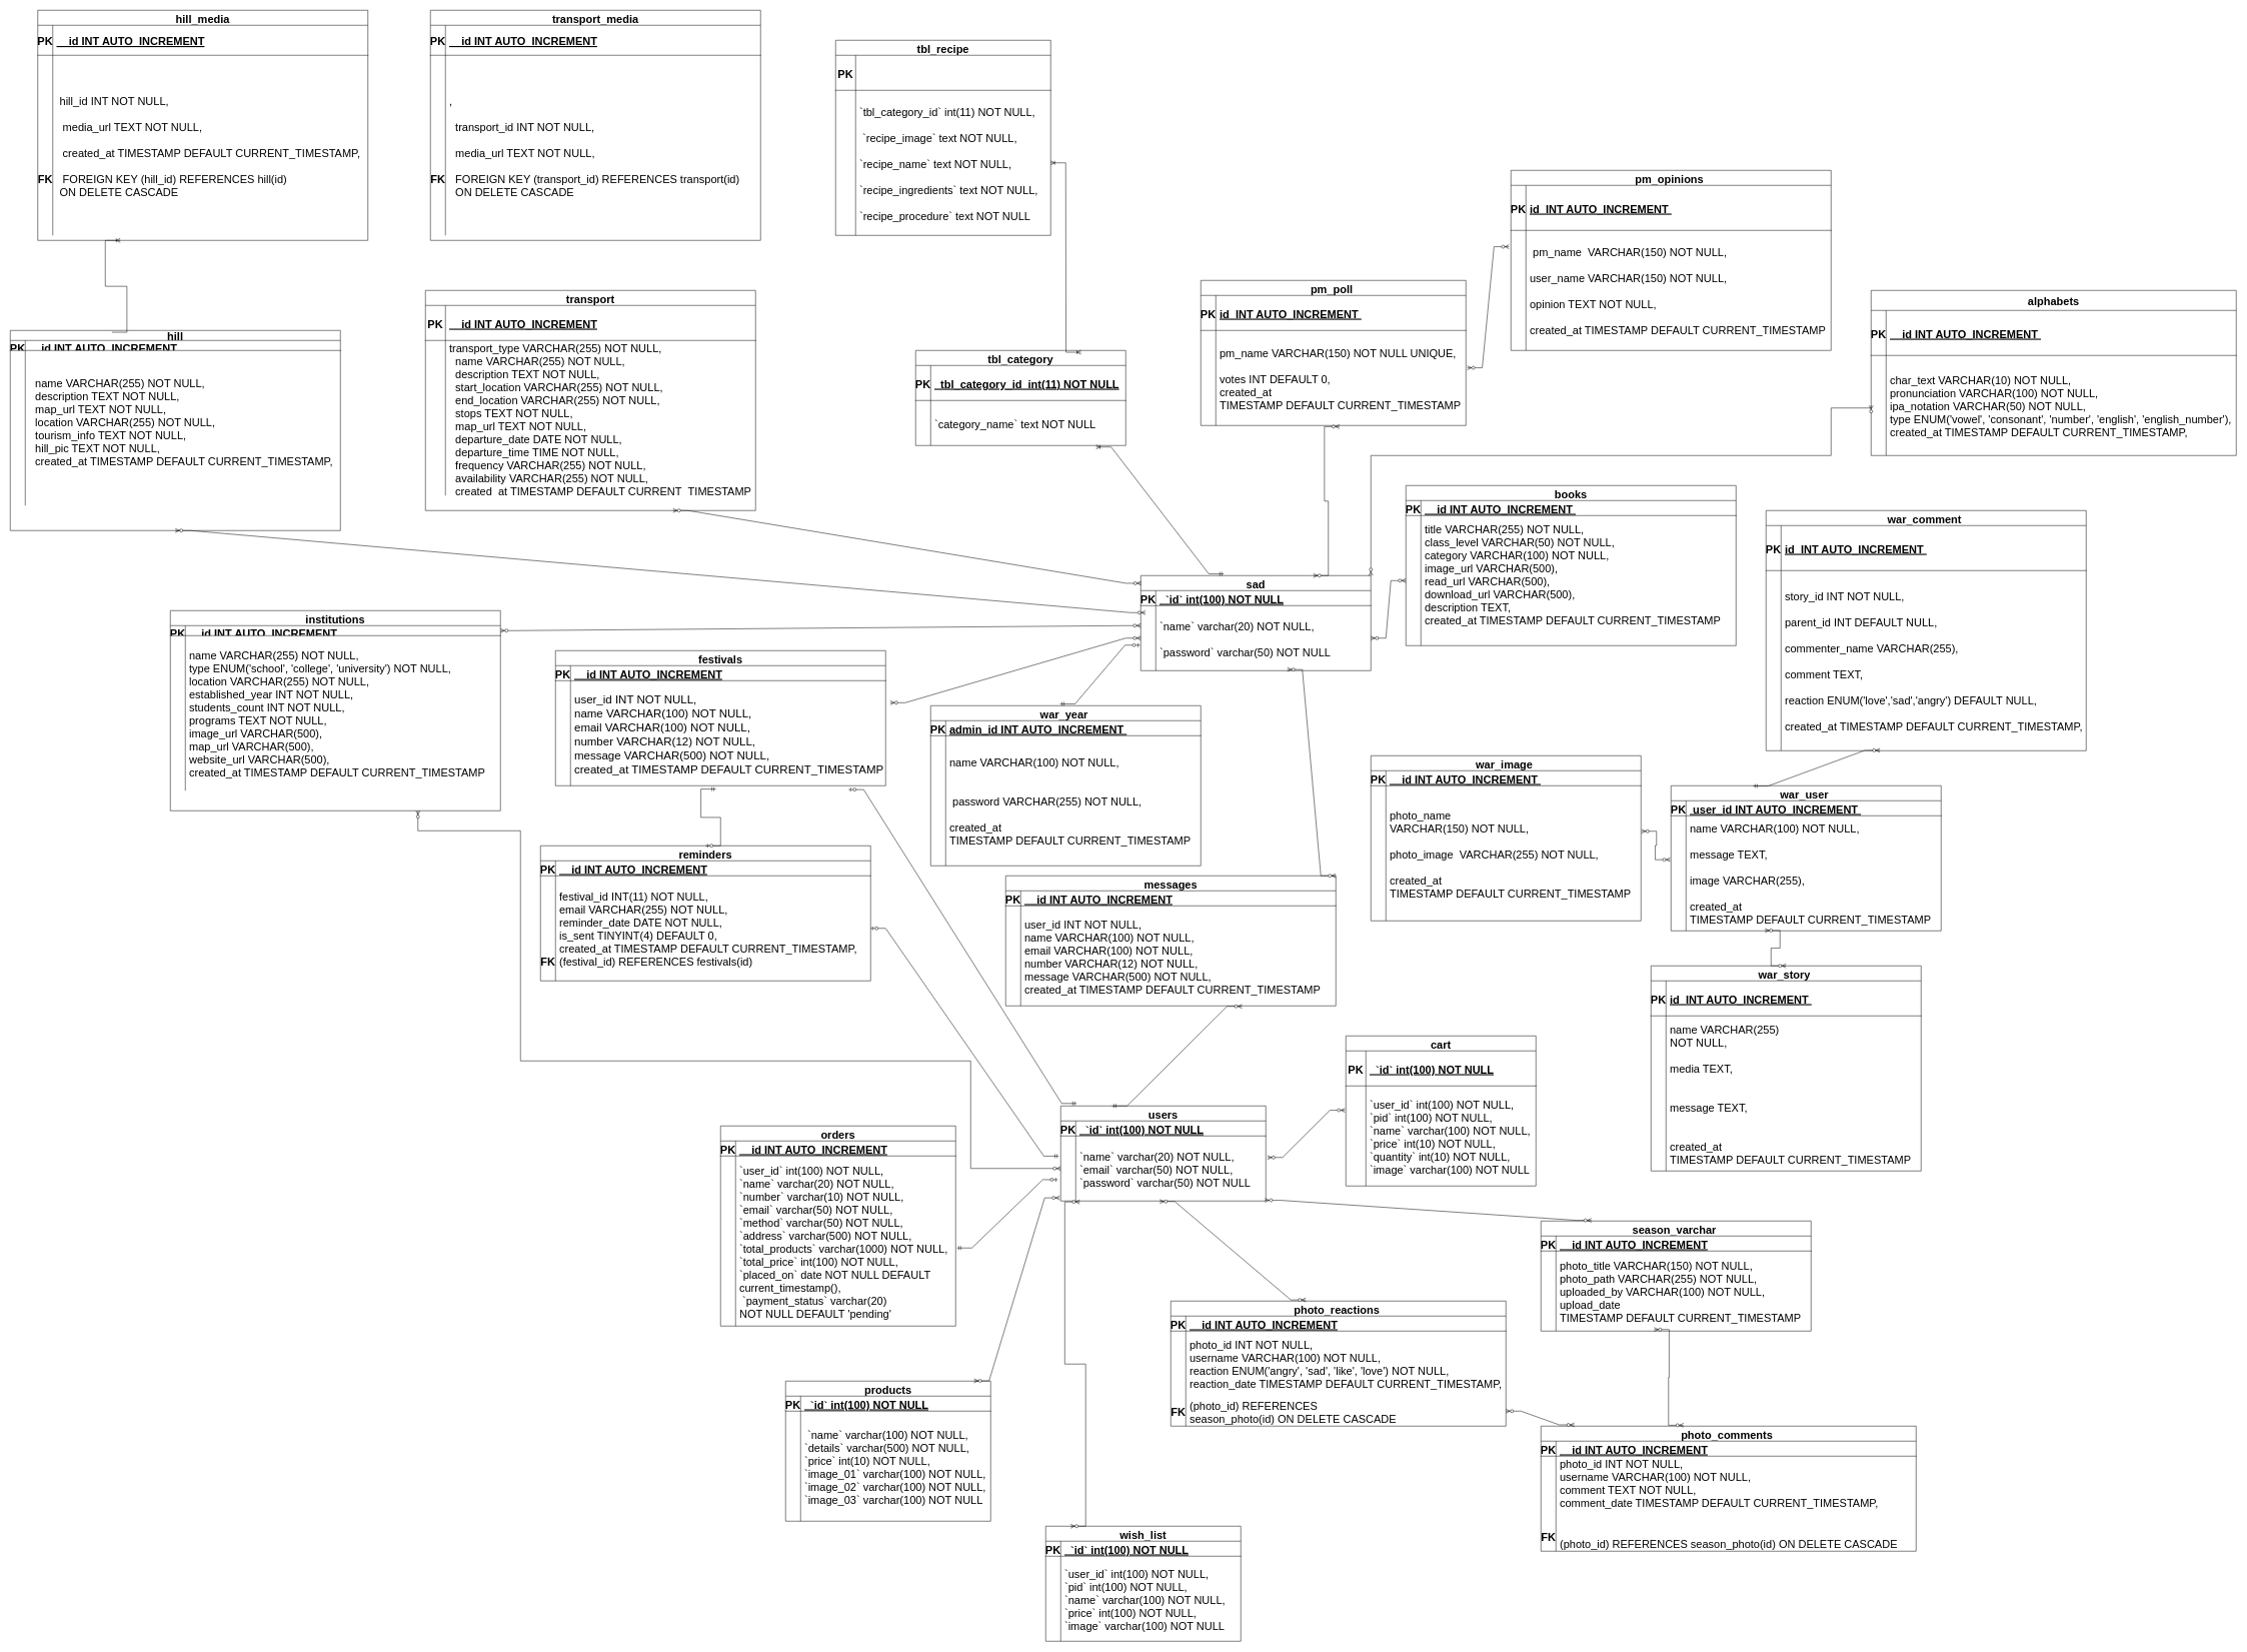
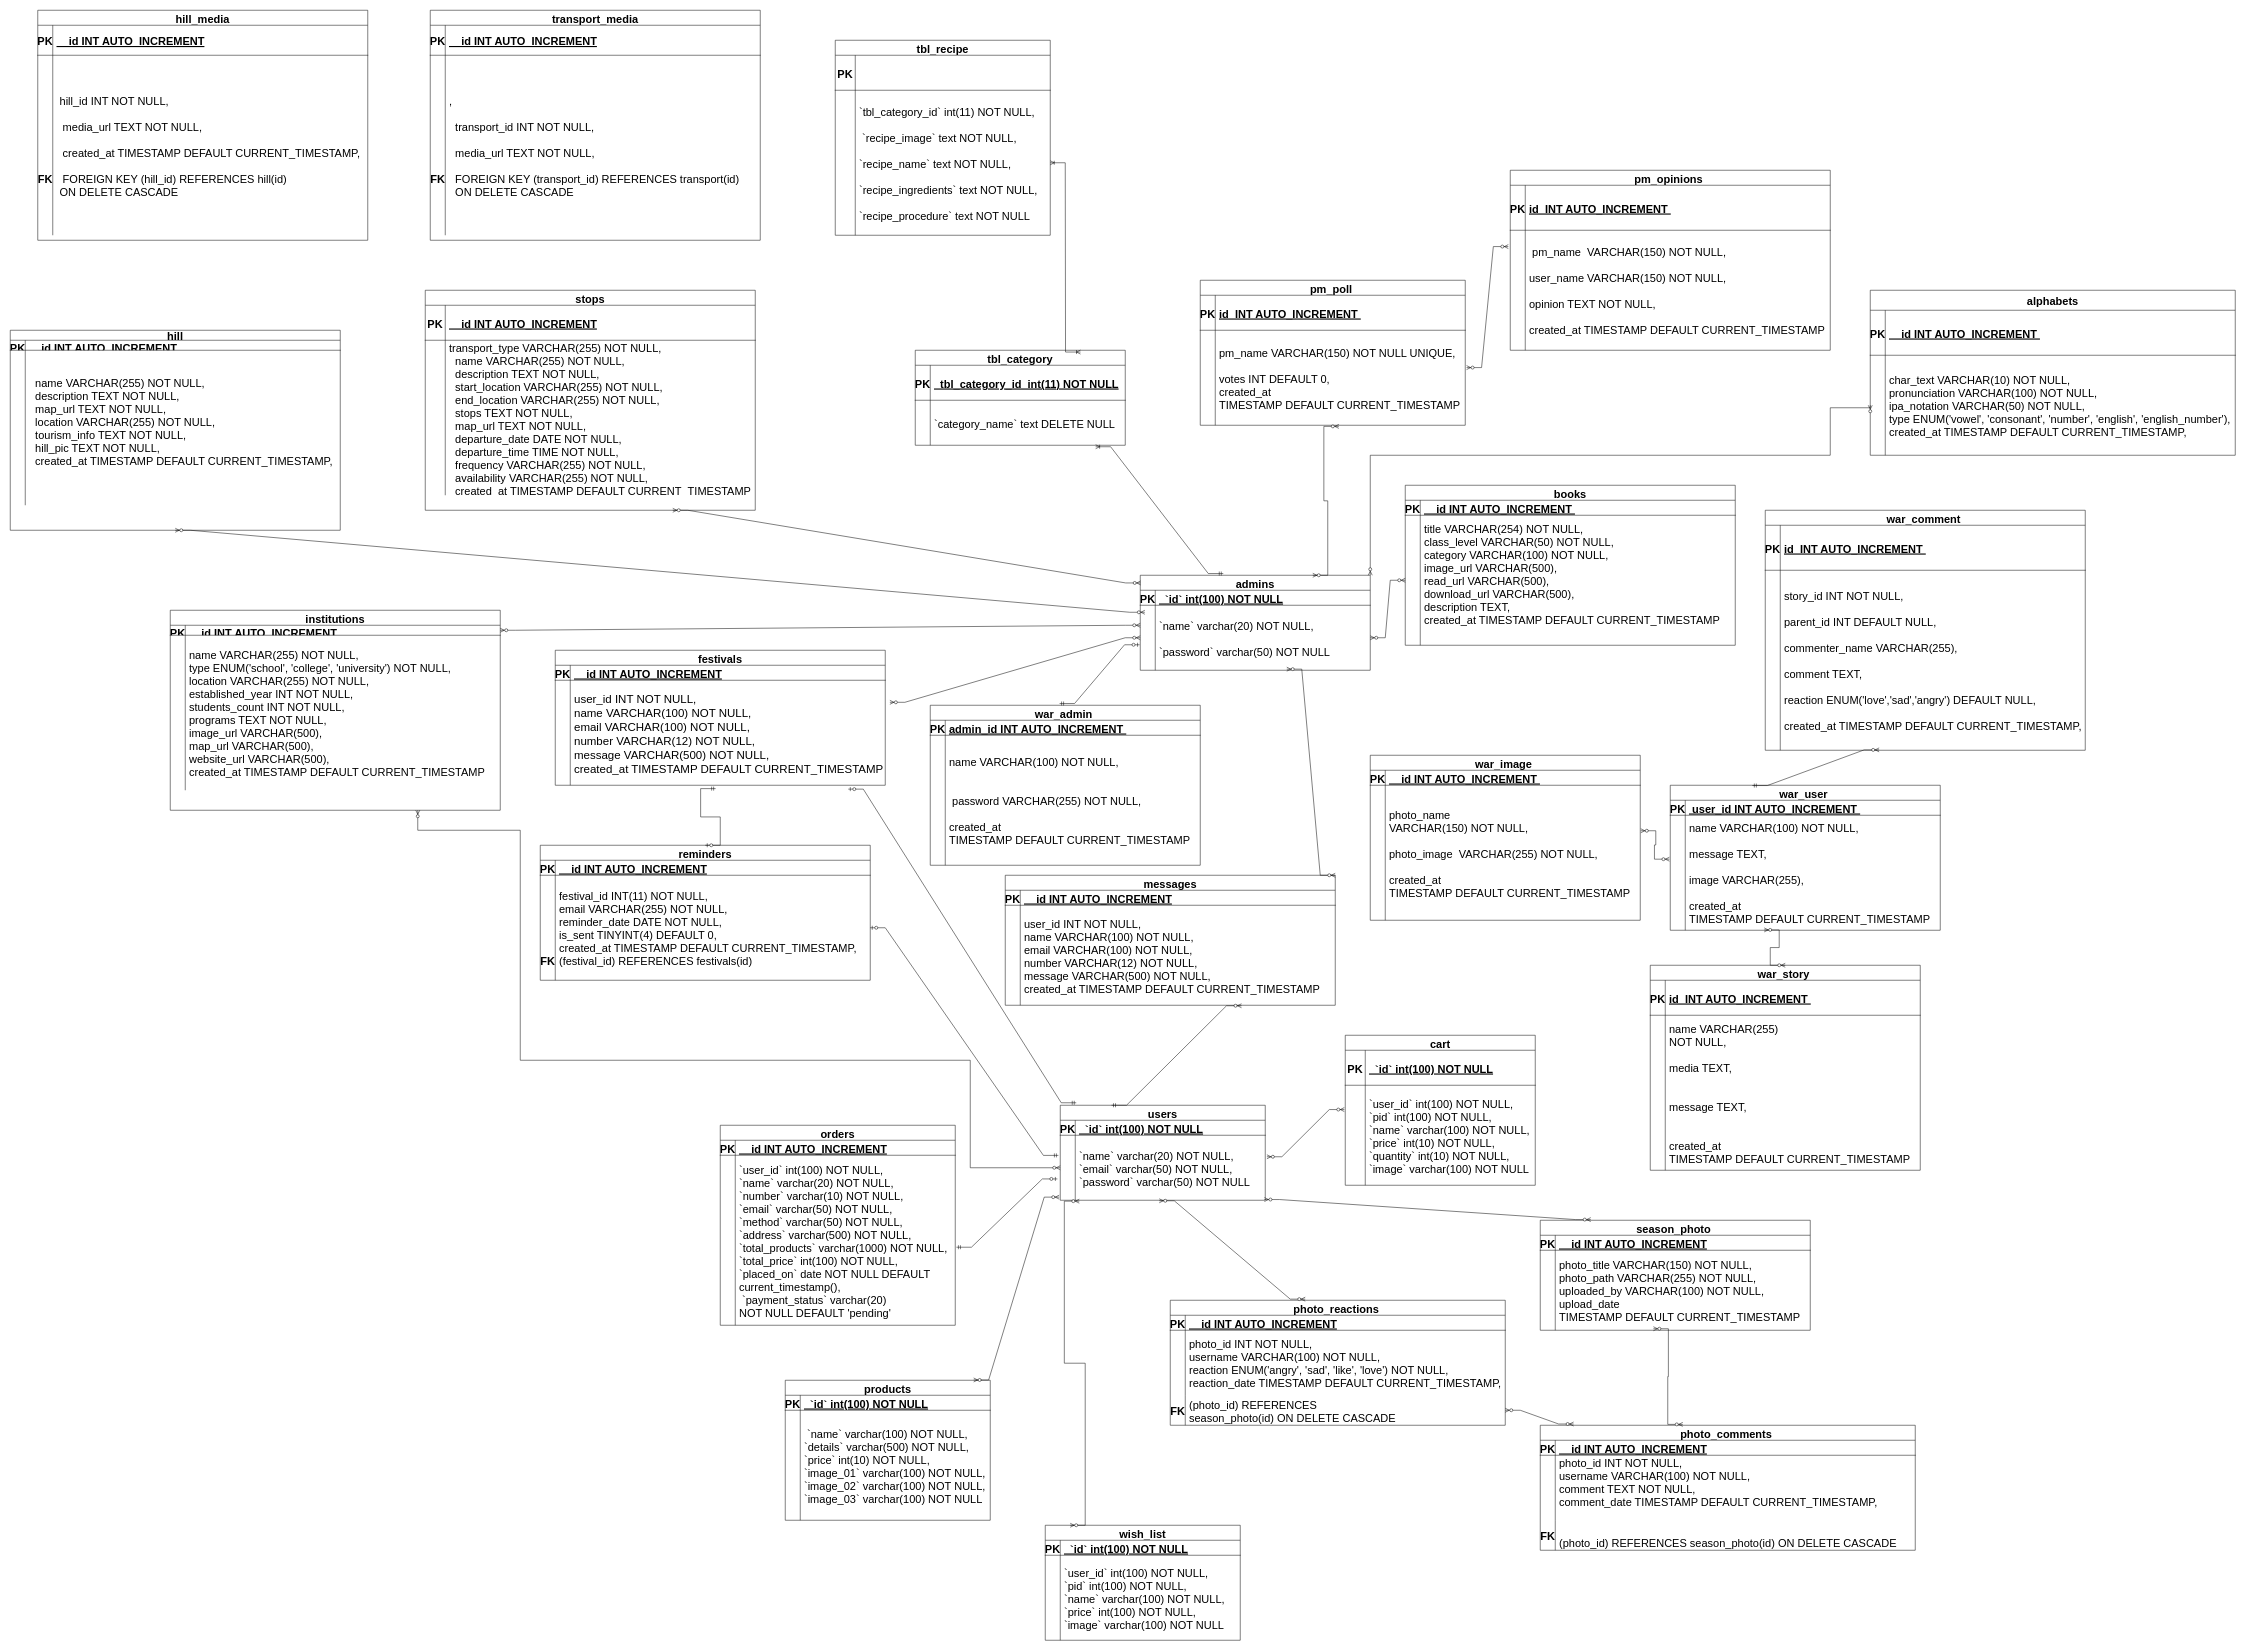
- <mxCell id="231" value="" style="edgeStyle=entityRelationEdgeStyle;fontSize=12;html=1;endArrow=ERoneToMany;rounded=0;entryX=0.25;entryY=1;entryDx=0;entryDy=0;exitX=0.308;exitY=0.009;exitDx=0;exitDy=0;exitPerimeter=0;" edge="1" parent="1" source="208" target="215"><mxGeometry width="100" height="100" relative="1" as="geometry"><mxPoint x="200" y="630" as="sourcePoint" /><mxPoint x="300" y="530" as="targetPoint" /><Array as="points"><mxPoint x="210" y="640" /><mxPoint x="250" y="550" /></Array></mxGeometry></mxCell>
- <mxCell id="222" value="transport" style="shape=table;startSize=30;container=1;collapsible=1;childLayout=tableLayout;fixedRows=1;rowLines=0;fontStyle=1;align=center;resizeLast=1;fontSize=22;" vertex="1" parent="1"><mxGeometry x="850" y="580" width="660" height="440" as="geometry" /></mxCell>
+ <mxCell id="222" value="stops" style="shape=table;startSize=30;container=1;collapsible=1;childLayout=tableLayout;fixedRows=1;rowLines=0;fontStyle=1;align=center;resizeLast=1;fontSize=22;" vertex="1" parent="1"><mxGeometry x="850" y="580" width="660" height="440" as="geometry" /></mxCell>
- <mxCell id="64" value="`category_name` text NOT NULL" style="shape=partialRectangle;overflow=hidden;connectable=0;fillColor=none;top=0;left=0;bottom=0;right=0;align=left;spacingLeft=6;fontSize=22;fontStyle=0" parent="62" vertex="1"><mxGeometry x="30" width="390" height="90" as="geometry"><mxRectangle width="390" height="90" as="alternateBounds" /></mxGeometry></mxCell>
+ <mxCell id="64" value="`category_name` text DELETE NULL" style="shape=partialRectangle;overflow=hidden;connectable=0;fillColor=none;top=0;left=0;bottom=0;right=0;align=left;spacingLeft=6;fontSize=22;fontStyle=0" parent="62" vertex="1"><mxGeometry x="30" width="390" height="90" as="geometry"><mxRectangle width="390" height="90" as="alternateBounds" /></mxGeometry></mxCell>
- <mxCell id="191" value="title VARCHAR(255) NOT NULL,&#10;class_level VARCHAR(50) NOT NULL,&#10;category VARCHAR(100) NOT NULL,&#10;image_url VARCHAR(500),&#10;read_url VARCHAR(500),&#10;download_url VARCHAR(500),&#10;description TEXT,&#10;created_at TIMESTAMP DEFAULT CURRENT_TIMESTAMP&#10;" style="shape=partialRectangle;overflow=hidden;connectable=0;fillColor=none;top=0;left=0;bottom=0;right=0;align=left;spacingLeft=6;fontSize=22;fontStyle=0" parent="189" vertex="1"><mxGeometry x="30" width="630" height="260" as="geometry"><mxRectangle width="630" height="260" as="alternateBounds" /></mxGeometry></mxCell>
+ <mxCell id="191" value="title VARCHAR(254) NOT NULL,&#10;class_level VARCHAR(50) NOT NULL,&#10;category VARCHAR(100) NOT NULL,&#10;image_url VARCHAR(500),&#10;read_url VARCHAR(500),&#10;download_url VARCHAR(500),&#10;description TEXT,&#10;created_at TIMESTAMP DEFAULT CURRENT_TIMESTAMP&#10;" style="shape=partialRectangle;overflow=hidden;connectable=0;fillColor=none;top=0;left=0;bottom=0;right=0;align=left;spacingLeft=6;fontSize=22;fontStyle=0" parent="189" vertex="1"><mxGeometry x="30" width="630" height="260" as="geometry"><mxRectangle width="630" height="260" as="alternateBounds" /></mxGeometry></mxCell>
- <mxCell id="2" value="sad" style="shape=table;startSize=30;container=1;collapsible=1;childLayout=tableLayout;fixedRows=1;rowLines=0;fontStyle=1;align=center;resizeLast=1;fontSize=22;" parent="1" vertex="1"><mxGeometry x="2280" y="1150" width="460" height="190" as="geometry" /></mxCell>
+ <mxCell id="2" value="admins" style="shape=table;startSize=30;container=1;collapsible=1;childLayout=tableLayout;fixedRows=1;rowLines=0;fontStyle=1;align=center;resizeLast=1;fontSize=22;" parent="1" vertex="1"><mxGeometry x="2280" y="1150" width="460" height="190" as="geometry" /></mxCell>
- <mxCell id="16" value="war_year " style="shape=table;startSize=30;container=1;collapsible=1;childLayout=tableLayout;fixedRows=1;rowLines=0;fontStyle=1;align=center;resizeLast=1;fontSize=22;" parent="1" vertex="1"><mxGeometry x="1860" y="1410" width="540" height="320" as="geometry" /></mxCell>
+ <mxCell id="16" value="war_admin " style="shape=table;startSize=30;container=1;collapsible=1;childLayout=tableLayout;fixedRows=1;rowLines=0;fontStyle=1;align=center;resizeLast=1;fontSize=22;" parent="1" vertex="1"><mxGeometry x="1860" y="1410" width="540" height="320" as="geometry" /></mxCell>
- <mxCell id="113" value="season_varchar " style="shape=table;startSize=30;container=1;collapsible=1;childLayout=tableLayout;fixedRows=1;rowLines=0;fontStyle=1;align=center;resizeLast=1;fontSize=22;" parent="1" vertex="1"><mxGeometry x="3080" y="2440" width="540" height="220" as="geometry" /></mxCell>
+ <mxCell id="113" value="season_photo " style="shape=table;startSize=30;container=1;collapsible=1;childLayout=tableLayout;fixedRows=1;rowLines=0;fontStyle=1;align=center;resizeLast=1;fontSize=22;" parent="1" vertex="1"><mxGeometry x="3080" y="2440" width="540" height="220" as="geometry" /></mxCell>
